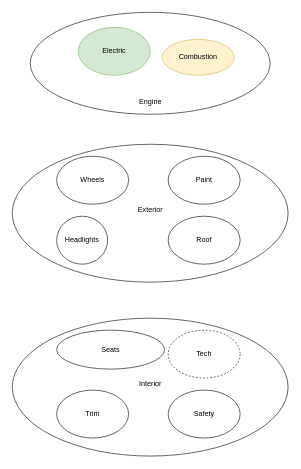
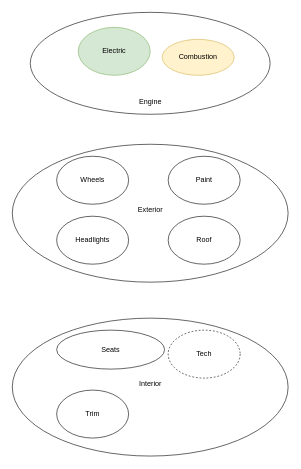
- <mxCell id="6" value="Headlights" style="ellipse;whiteSpace=wrap;html=1;" vertex="1" parent="2"><mxGeometry x="74" y="120" width="85" height="80" as="geometry" /></mxCell>
+ <mxCell id="6" value="Headlights" style="ellipse;whiteSpace=wrap;html=1;" vertex="1" parent="2"><mxGeometry x="74" y="120" width="120" height="80" as="geometry" /></mxCell>
- <mxCell id="14" value="Safety" style="ellipse;whiteSpace=wrap;html=1;" vertex="1" parent="9"><mxGeometry x="260" y="120" width="120" height="80" as="geometry" /></mxCell>
